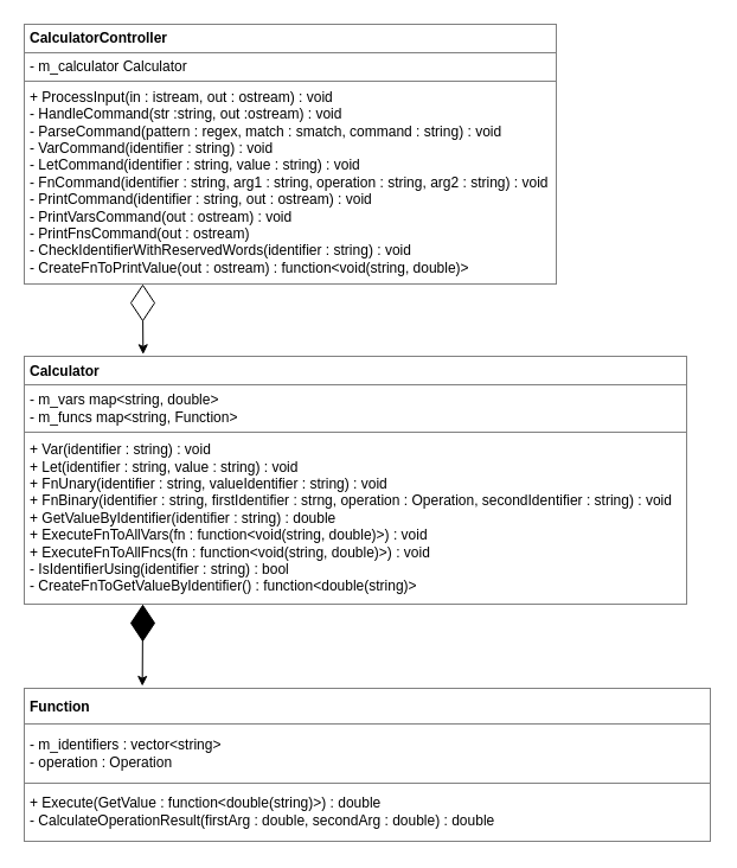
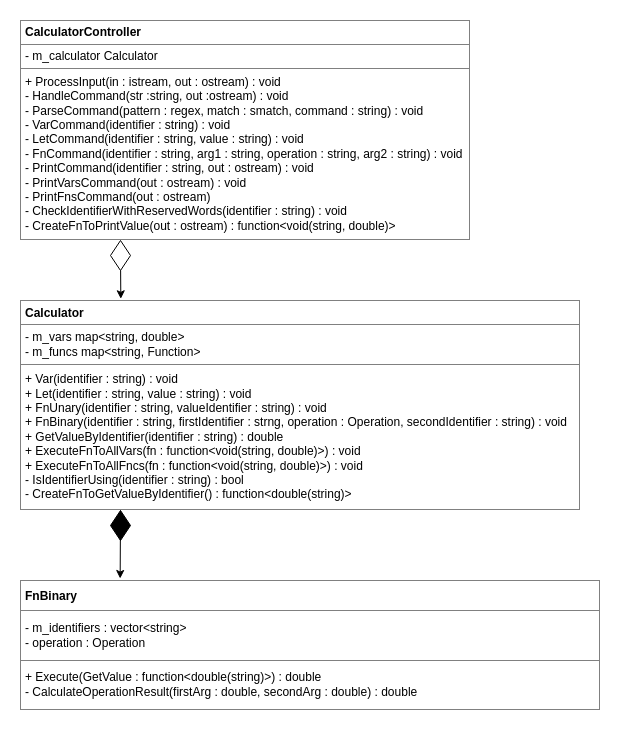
- <mxCell id="4" value="&lt;table border=&quot;1&quot; width=&quot;100%&quot; height=&quot;100%&quot; cellpadding=&quot;4&quot; style=&quot;width:100%;height:100%;border-collapse:collapse;&quot;&gt;&lt;tbody&gt;&lt;tr&gt;&lt;th&gt;&lt;b&gt;Function&lt;/b&gt;&lt;/th&gt;&lt;/tr&gt;&lt;tr&gt;&lt;td&gt;- m_identifiers : vector&amp;lt;string&amp;gt;&lt;br&gt;- operation : Operation&lt;/td&gt;&lt;/tr&gt;&lt;tr&gt;&lt;td&gt;+ Execute(GetValue : function&amp;lt;double(string)&amp;gt;) : double&lt;br&gt;-&amp;nbsp;CalculateOperationResult(firstArg : double, secondArg : double) : double&lt;br&gt;&lt;/td&gt;&lt;/tr&gt;&lt;/tbody&gt;&lt;/table&gt;" style="text;html=1;whiteSpace=wrap;strokeColor=none;fillColor=none;overflow=fill;align=left;" parent="1" vertex="1"><mxGeometry x="20" y="580" width="580" height="130" as="geometry" /></mxCell>
+ <mxCell id="4" value="&lt;table border=&quot;1&quot; width=&quot;100%&quot; height=&quot;100%&quot; cellpadding=&quot;4&quot; style=&quot;width:100%;height:100%;border-collapse:collapse;&quot;&gt;&lt;tbody&gt;&lt;tr&gt;&lt;th&gt;&lt;b&gt;FnBinary&lt;/b&gt;&lt;/th&gt;&lt;/tr&gt;&lt;tr&gt;&lt;td&gt;- m_identifiers : vector&amp;lt;string&amp;gt;&lt;br&gt;- operation : Operation&lt;/td&gt;&lt;/tr&gt;&lt;tr&gt;&lt;td&gt;+ Execute(GetValue : function&amp;lt;double(string)&amp;gt;) : double&lt;br&gt;-&amp;nbsp;CalculateOperationResult(firstArg : double, secondArg : double) : double&lt;br&gt;&lt;/td&gt;&lt;/tr&gt;&lt;/tbody&gt;&lt;/table&gt;" style="text;html=1;whiteSpace=wrap;strokeColor=none;fillColor=none;overflow=fill;align=left;" parent="1" vertex="1"><mxGeometry x="20" y="580" width="580" height="130" as="geometry" /></mxCell>
